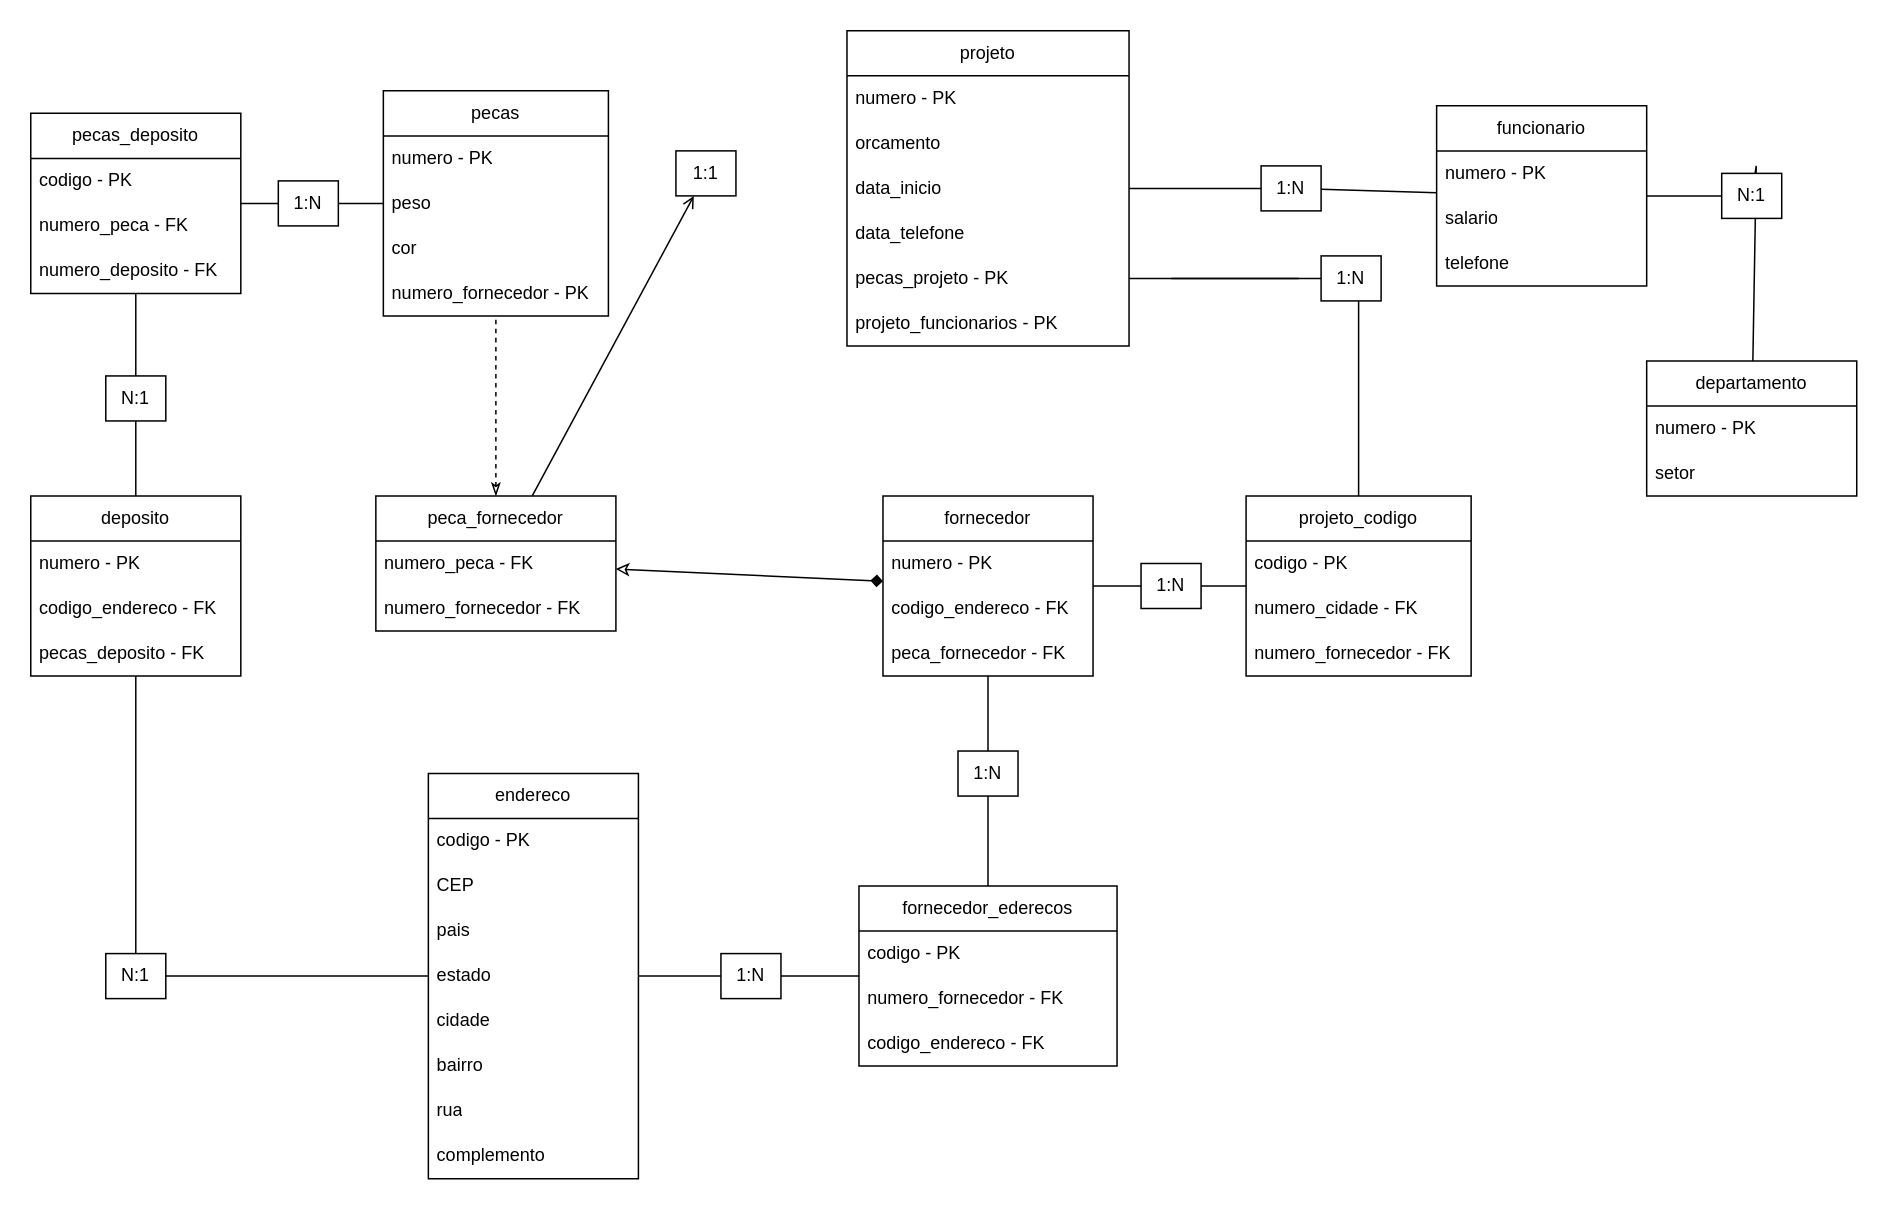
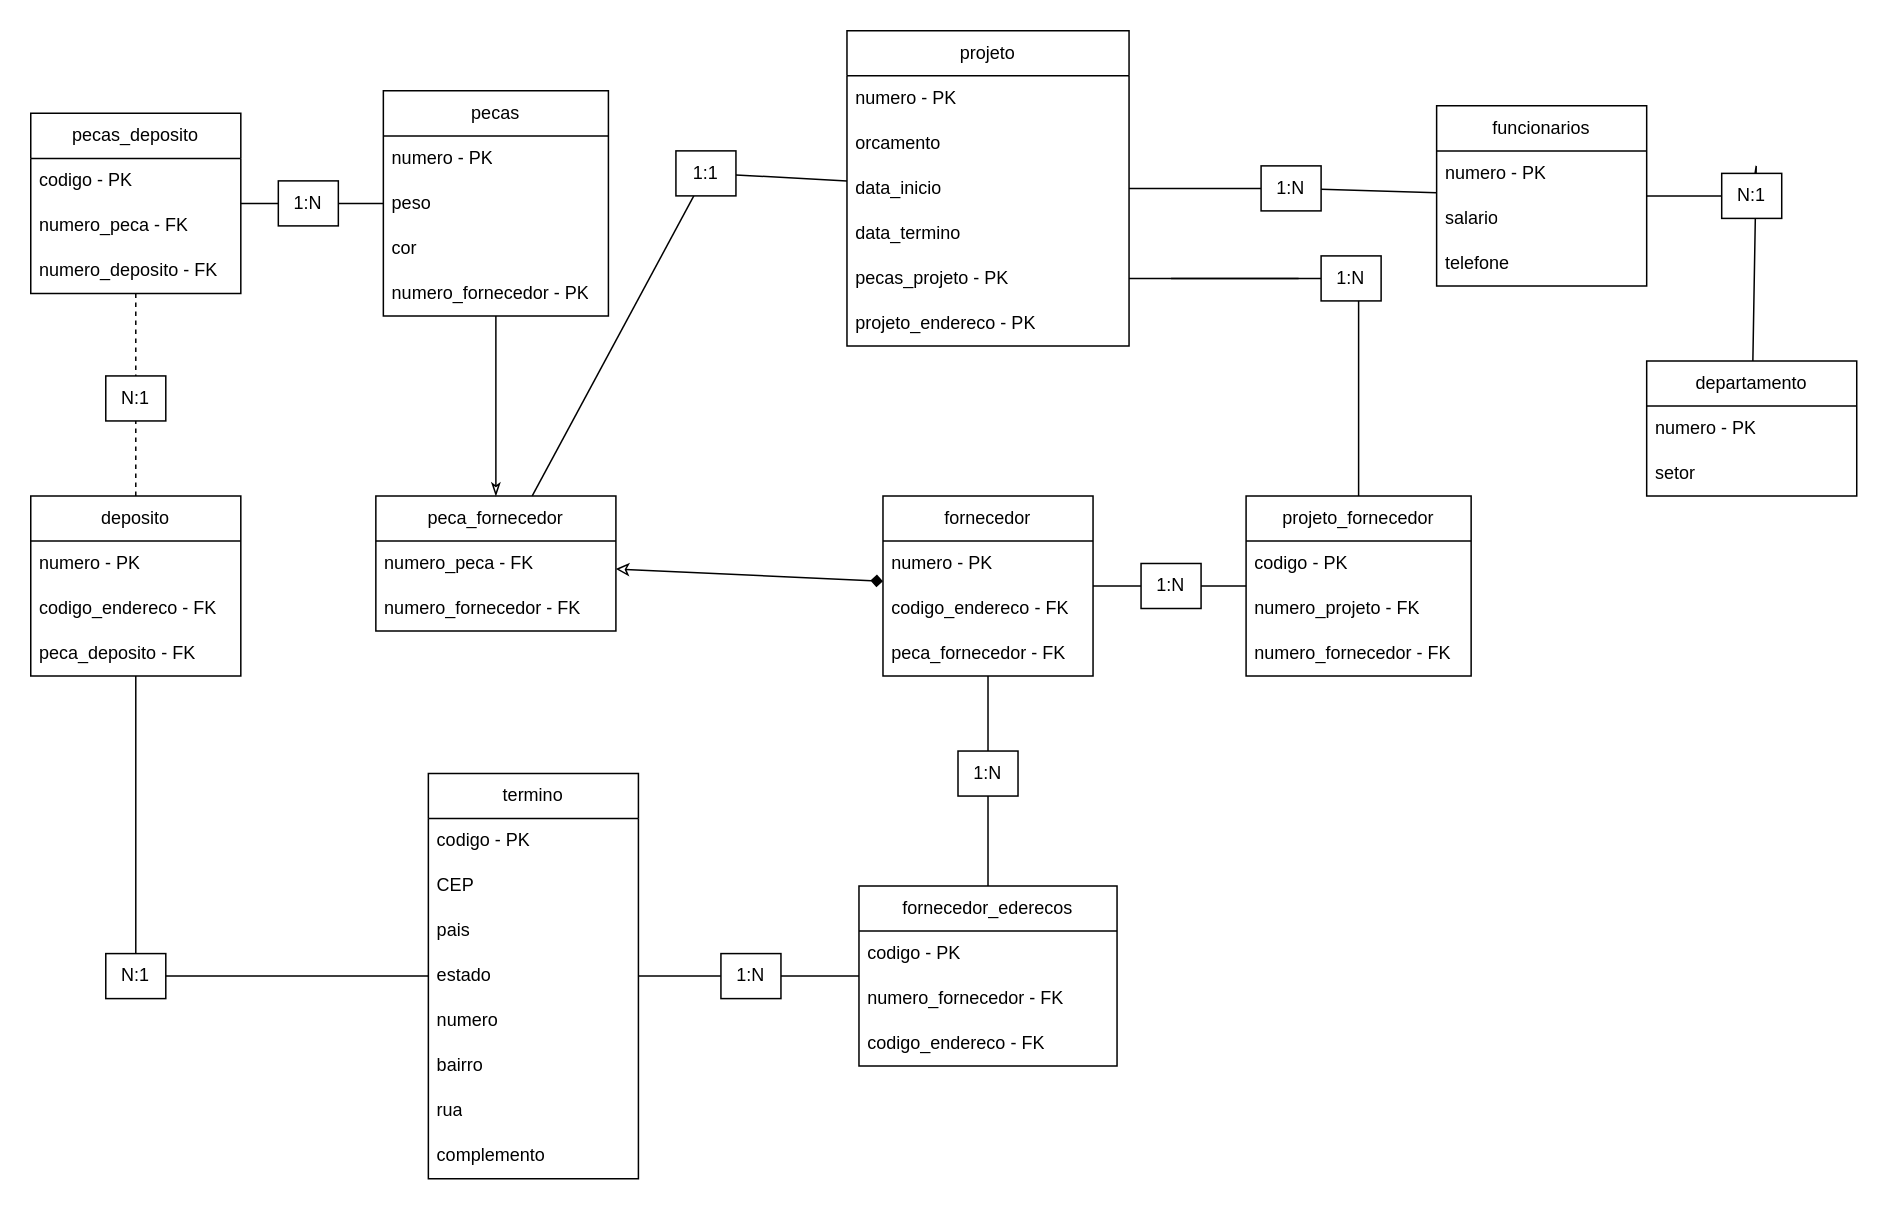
- <mxCell id="22" value="funcionario" style="swimlane;fontStyle=0;childLayout=stackLayout;horizontal=1;startSize=30;horizontalStack=0;resizeParent=1;resizeParentMax=0;resizeLast=0;collapsible=1;marginBottom=0;whiteSpace=wrap;html=1;" parent="1" vertex="1"><mxGeometry x="957" y="70" width="140" height="120" as="geometry" /></mxCell>
+ <mxCell id="22" value="funcionarios" style="swimlane;fontStyle=0;childLayout=stackLayout;horizontal=1;startSize=30;horizontalStack=0;resizeParent=1;resizeParentMax=0;resizeLast=0;collapsible=1;marginBottom=0;whiteSpace=wrap;html=1;" parent="1" vertex="1"><mxGeometry x="957" y="70" width="140" height="120" as="geometry" /></mxCell>
+ <mxCell id="82" value="" style="endArrow=none;html=1;rounded=0;" edge="1" parent="1" source="84" target="7"><mxGeometry width="50" height="50" relative="1" as="geometry"><mxPoint x="460" y="300" as="sourcePoint" /><mxPoint x="510" y="250" as="targetPoint" /></mxGeometry></mxCell>
- <mxCell id="83" value="" style="endArrow=open;html=1;rounded=0;" edge="1" parent="1" source="41" target="84"><mxGeometry width="50" height="50" relative="1" as="geometry"><mxPoint x="389" y="330" as="sourcePoint" /><mxPoint x="564" y="197" as="targetPoint" /></mxGeometry></mxCell>
+ <mxCell id="83" value="" style="endArrow=none;html=1;rounded=0;" edge="1" parent="1" source="41" target="84"><mxGeometry width="50" height="50" relative="1" as="geometry"><mxPoint x="389" y="330" as="sourcePoint" /><mxPoint x="564" y="197" as="targetPoint" /></mxGeometry></mxCell>
- <mxCell id="11" value="data_telefone" style="text;strokeColor=none;fillColor=none;align=left;verticalAlign=middle;spacingLeft=4;spacingRight=4;overflow=hidden;points=[[0,0.5],[1,0.5]];portConstraint=eastwest;rotatable=0;whiteSpace=wrap;html=1;" parent="7" vertex="1"><mxGeometry y="120" width="188" height="30" as="geometry" /></mxCell>
+ <mxCell id="11" value="data_termino" style="text;strokeColor=none;fillColor=none;align=left;verticalAlign=middle;spacingLeft=4;spacingRight=4;overflow=hidden;points=[[0,0.5],[1,0.5]];portConstraint=eastwest;rotatable=0;whiteSpace=wrap;html=1;" parent="7" vertex="1"><mxGeometry y="120" width="188" height="30" as="geometry" /></mxCell>
- <mxCell id="13" value="projeto_funcionarios - PK" style="text;strokeColor=none;fillColor=none;align=left;verticalAlign=middle;spacingLeft=4;spacingRight=4;overflow=hidden;points=[[0,0.5],[1,0.5]];portConstraint=eastwest;rotatable=0;whiteSpace=wrap;html=1;" parent="7" vertex="1"><mxGeometry y="180" width="188" height="30" as="geometry" /></mxCell>
+ <mxCell id="13" value="projeto_endereco - PK" style="text;strokeColor=none;fillColor=none;align=left;verticalAlign=middle;spacingLeft=4;spacingRight=4;overflow=hidden;points=[[0,0.5],[1,0.5]];portConstraint=eastwest;rotatable=0;whiteSpace=wrap;html=1;" parent="7" vertex="1"><mxGeometry y="180" width="188" height="30" as="geometry" /></mxCell>
- <mxCell id="57" value="" style="endArrow=none;html=1;rounded=0;" parent="1" source="18" target="46" edge="1"><mxGeometry width="50" height="50" relative="1" as="geometry"><mxPoint x="90" y="280" as="sourcePoint" /><mxPoint x="90" y="255" as="targetPoint" /></mxGeometry></mxCell>
+ <mxCell id="57" value="" style="endArrow=none;html=1;rounded=0;dashed=1;" parent="1" source="18" target="46" edge="1"><mxGeometry width="50" height="50" relative="1" as="geometry"><mxPoint x="90" y="280" as="sourcePoint" /><mxPoint x="90" y="255" as="targetPoint" /></mxGeometry></mxCell>
- <mxCell id="44" value="" style="endArrow=none;html=1;rounded=0;startArrow=classicThin;startFill=0;dashed=1;" parent="1" source="41" target="2" edge="1"><mxGeometry width="50" height="50" relative="1" as="geometry"><mxPoint x="330" y="250" as="sourcePoint" /><mxPoint x="330" y="295" as="targetPoint" /></mxGeometry></mxCell>
+ <mxCell id="44" value="" style="endArrow=none;html=1;rounded=0;startArrow=classicThin;startFill=0;" parent="1" source="41" target="2" edge="1"><mxGeometry width="50" height="50" relative="1" as="geometry"><mxPoint x="330" y="250" as="sourcePoint" /><mxPoint x="330" y="295" as="targetPoint" /></mxGeometry></mxCell>
- <mxCell id="59" value="projeto_codigo" style="swimlane;fontStyle=0;childLayout=stackLayout;horizontal=1;startSize=30;horizontalStack=0;resizeParent=1;resizeParentMax=0;resizeLast=0;collapsible=1;marginBottom=0;whiteSpace=wrap;html=1;" parent="1" vertex="1"><mxGeometry x="830" y="330" width="150" height="120" as="geometry" /></mxCell>
+ <mxCell id="59" value="projeto_fornecedor" style="swimlane;fontStyle=0;childLayout=stackLayout;horizontal=1;startSize=30;horizontalStack=0;resizeParent=1;resizeParentMax=0;resizeLast=0;collapsible=1;marginBottom=0;whiteSpace=wrap;html=1;" parent="1" vertex="1"><mxGeometry x="830" y="330" width="150" height="120" as="geometry" /></mxCell>
- <mxCell id="61" value="numero_cidade - FK" style="text;strokeColor=none;fillColor=none;align=left;verticalAlign=middle;spacingLeft=4;spacingRight=4;overflow=hidden;points=[[0,0.5],[1,0.5]];portConstraint=eastwest;rotatable=0;whiteSpace=wrap;html=1;" parent="59" vertex="1"><mxGeometry y="60" width="150" height="30" as="geometry" /></mxCell>
+ <mxCell id="61" value="numero_projeto - FK" style="text;strokeColor=none;fillColor=none;align=left;verticalAlign=middle;spacingLeft=4;spacingRight=4;overflow=hidden;points=[[0,0.5],[1,0.5]];portConstraint=eastwest;rotatable=0;whiteSpace=wrap;html=1;" parent="59" vertex="1"><mxGeometry y="60" width="150" height="30" as="geometry" /></mxCell>
- <mxCell id="21" value="pecas_deposito - FK" style="text;strokeColor=none;fillColor=none;align=left;verticalAlign=middle;spacingLeft=4;spacingRight=4;overflow=hidden;points=[[0,0.5],[1,0.5]];portConstraint=eastwest;rotatable=0;whiteSpace=wrap;html=1;" parent="18" vertex="1"><mxGeometry y="90" width="140" height="30" as="geometry" /></mxCell>
+ <mxCell id="21" value="peca_deposito - FK" style="text;strokeColor=none;fillColor=none;align=left;verticalAlign=middle;spacingLeft=4;spacingRight=4;overflow=hidden;points=[[0,0.5],[1,0.5]];portConstraint=eastwest;rotatable=0;whiteSpace=wrap;html=1;" parent="18" vertex="1"><mxGeometry y="90" width="140" height="30" as="geometry" /></mxCell>
- <mxCell id="30" value="endereco" style="swimlane;fontStyle=0;childLayout=stackLayout;horizontal=1;startSize=30;horizontalStack=0;resizeParent=1;resizeParentMax=0;resizeLast=0;collapsible=1;marginBottom=0;whiteSpace=wrap;html=1;" parent="1" vertex="1"><mxGeometry x="285" y="515" width="140" height="270" as="geometry" /></mxCell>
+ <mxCell id="30" value="termino" style="swimlane;fontStyle=0;childLayout=stackLayout;horizontal=1;startSize=30;horizontalStack=0;resizeParent=1;resizeParentMax=0;resizeLast=0;collapsible=1;marginBottom=0;whiteSpace=wrap;html=1;" parent="1" vertex="1"><mxGeometry x="285" y="515" width="140" height="270" as="geometry" /></mxCell>
- <mxCell id="35" value="cidade" style="text;strokeColor=none;fillColor=none;align=left;verticalAlign=middle;spacingLeft=4;spacingRight=4;overflow=hidden;points=[[0,0.5],[1,0.5]];portConstraint=eastwest;rotatable=0;whiteSpace=wrap;html=1;" parent="30" vertex="1"><mxGeometry y="150" width="140" height="30" as="geometry" /></mxCell>
+ <mxCell id="35" value="numero" style="text;strokeColor=none;fillColor=none;align=left;verticalAlign=middle;spacingLeft=4;spacingRight=4;overflow=hidden;points=[[0,0.5],[1,0.5]];portConstraint=eastwest;rotatable=0;whiteSpace=wrap;html=1;" parent="30" vertex="1"><mxGeometry y="150" width="140" height="30" as="geometry" /></mxCell>
